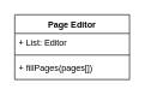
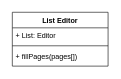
- <mxCell id="2" value="Page Editor" style="swimlane;fontStyle=1;align=center;verticalAlign=top;childLayout=stackLayout;horizontal=1;startSize=26;horizontalStack=0;resizeParent=1;resizeParentMax=0;resizeLast=0;collapsible=1;marginBottom=0;" vertex="1" parent="1"><mxGeometry x="20" y="20" width="160" height="90" as="geometry" /></mxCell>
+ <mxCell id="2" value="List Editor" style="swimlane;fontStyle=1;align=center;verticalAlign=top;childLayout=stackLayout;horizontal=1;startSize=26;horizontalStack=0;resizeParent=1;resizeParentMax=0;resizeLast=0;collapsible=1;marginBottom=0;" vertex="1" parent="1"><mxGeometry x="20" y="20" width="160" height="90" as="geometry" /></mxCell>
